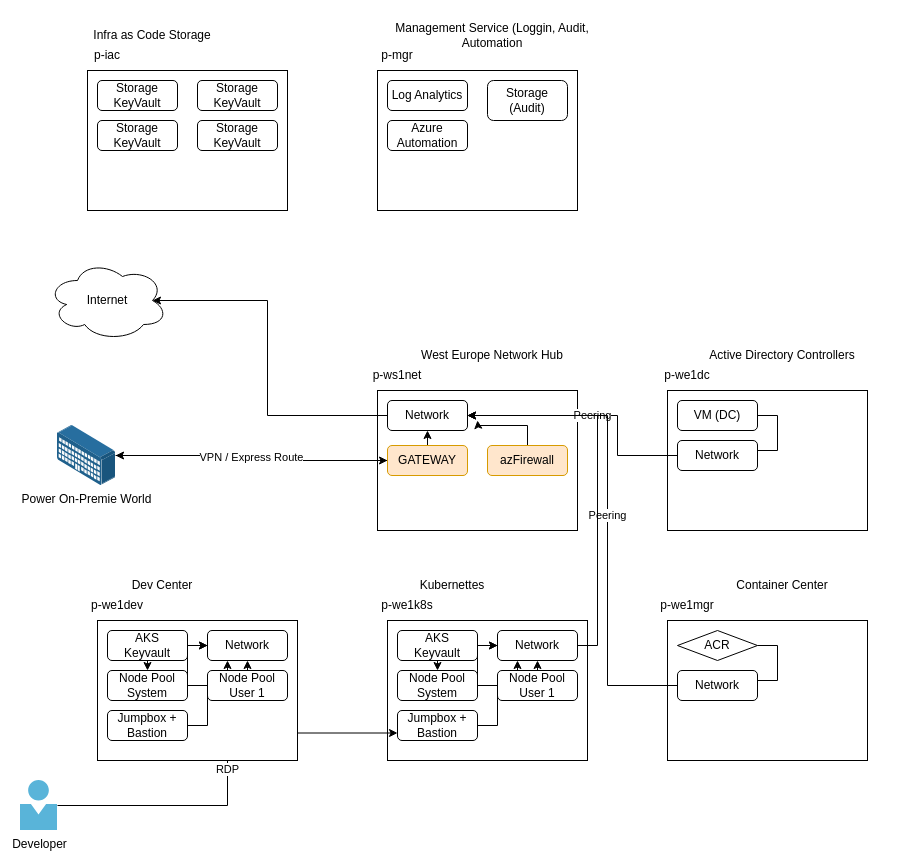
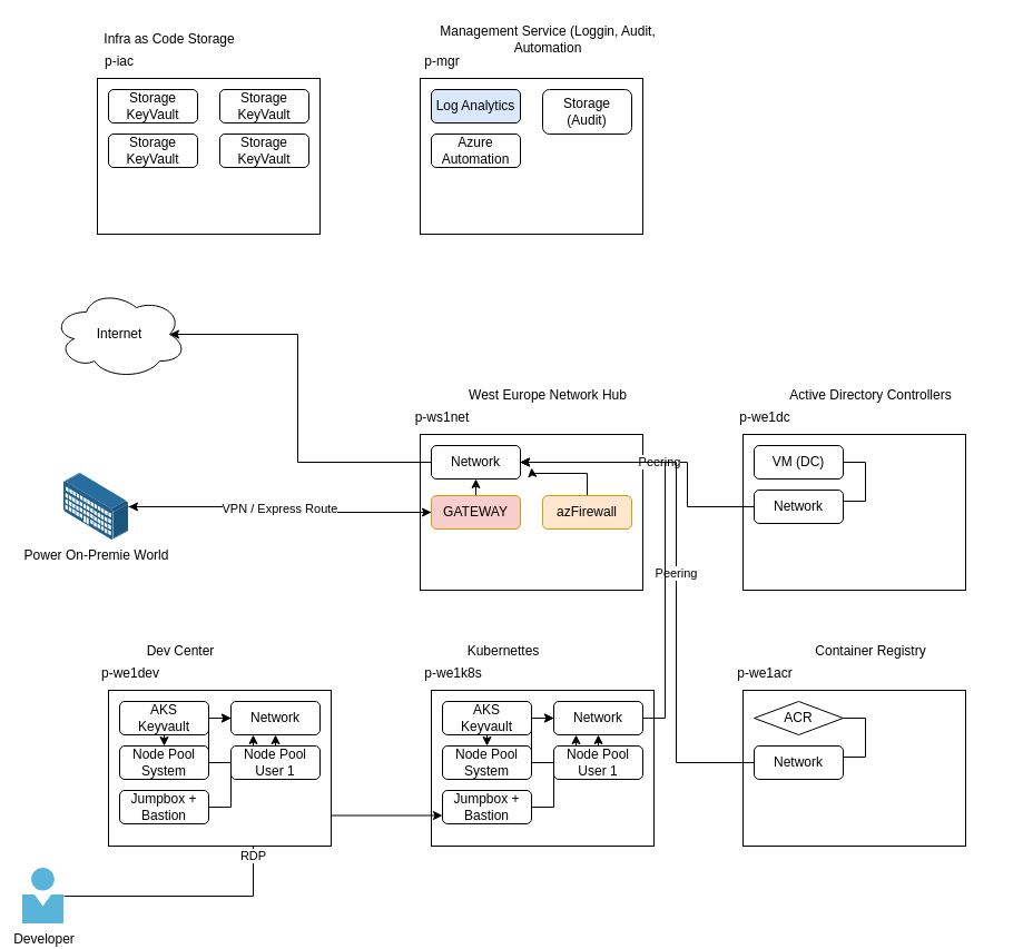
- <mxCell id="12" value="Log Analytics" style="rounded=1;whiteSpace=wrap;html=1;" vertex="1" parent="1"><mxGeometry x="387" y="80" width="80" height="30" as="geometry" /></mxCell>
+ <mxCell id="12" value="Log Analytics" style="rounded=1;whiteSpace=wrap;html=1;fillColor=#dae8fc;" vertex="1" parent="1"><mxGeometry x="387" y="80" width="80" height="30" as="geometry" /></mxCell>
- <mxCell id="53" value="GATEWAY" style="rounded=1;whiteSpace=wrap;html=1;fillColor=#ffe6cc;strokeColor=#d79b00;" vertex="1" parent="1"><mxGeometry x="387" y="445" width="80" height="30" as="geometry" /></mxCell>
+ <mxCell id="53" value="GATEWAY" style="rounded=1;whiteSpace=wrap;html=1;fillColor=#f8cecc;strokeColor=#d79b00;" vertex="1" parent="1"><mxGeometry x="387" y="445" width="80" height="30" as="geometry" /></mxCell>
- <mxCell id="30" value="Container Center" style="text;html=1;strokeColor=none;fillColor=none;align=center;verticalAlign=middle;whiteSpace=wrap;rounded=0;" vertex="1" parent="1"><mxGeometry x="667" y="570" width="230" height="30" as="geometry" /></mxCell>
+ <mxCell id="30" value="Container Registry" style="text;html=1;strokeColor=none;fillColor=none;align=center;verticalAlign=middle;whiteSpace=wrap;rounded=0;" vertex="1" parent="1"><mxGeometry x="667" y="570" width="230" height="30" as="geometry" /></mxCell>
- <mxCell id="29" value="p-we1mgr" style="text;html=1;strokeColor=none;fillColor=none;align=center;verticalAlign=middle;whiteSpace=wrap;rounded=0;" vertex="1" parent="1"><mxGeometry x="657" y="590" width="60" height="30" as="geometry" /></mxCell>
+ <mxCell id="29" value="p-we1acr" style="text;html=1;strokeColor=none;fillColor=none;align=center;verticalAlign=middle;whiteSpace=wrap;rounded=0;" vertex="1" parent="1"><mxGeometry x="657" y="590" width="60" height="30" as="geometry" /></mxCell>
